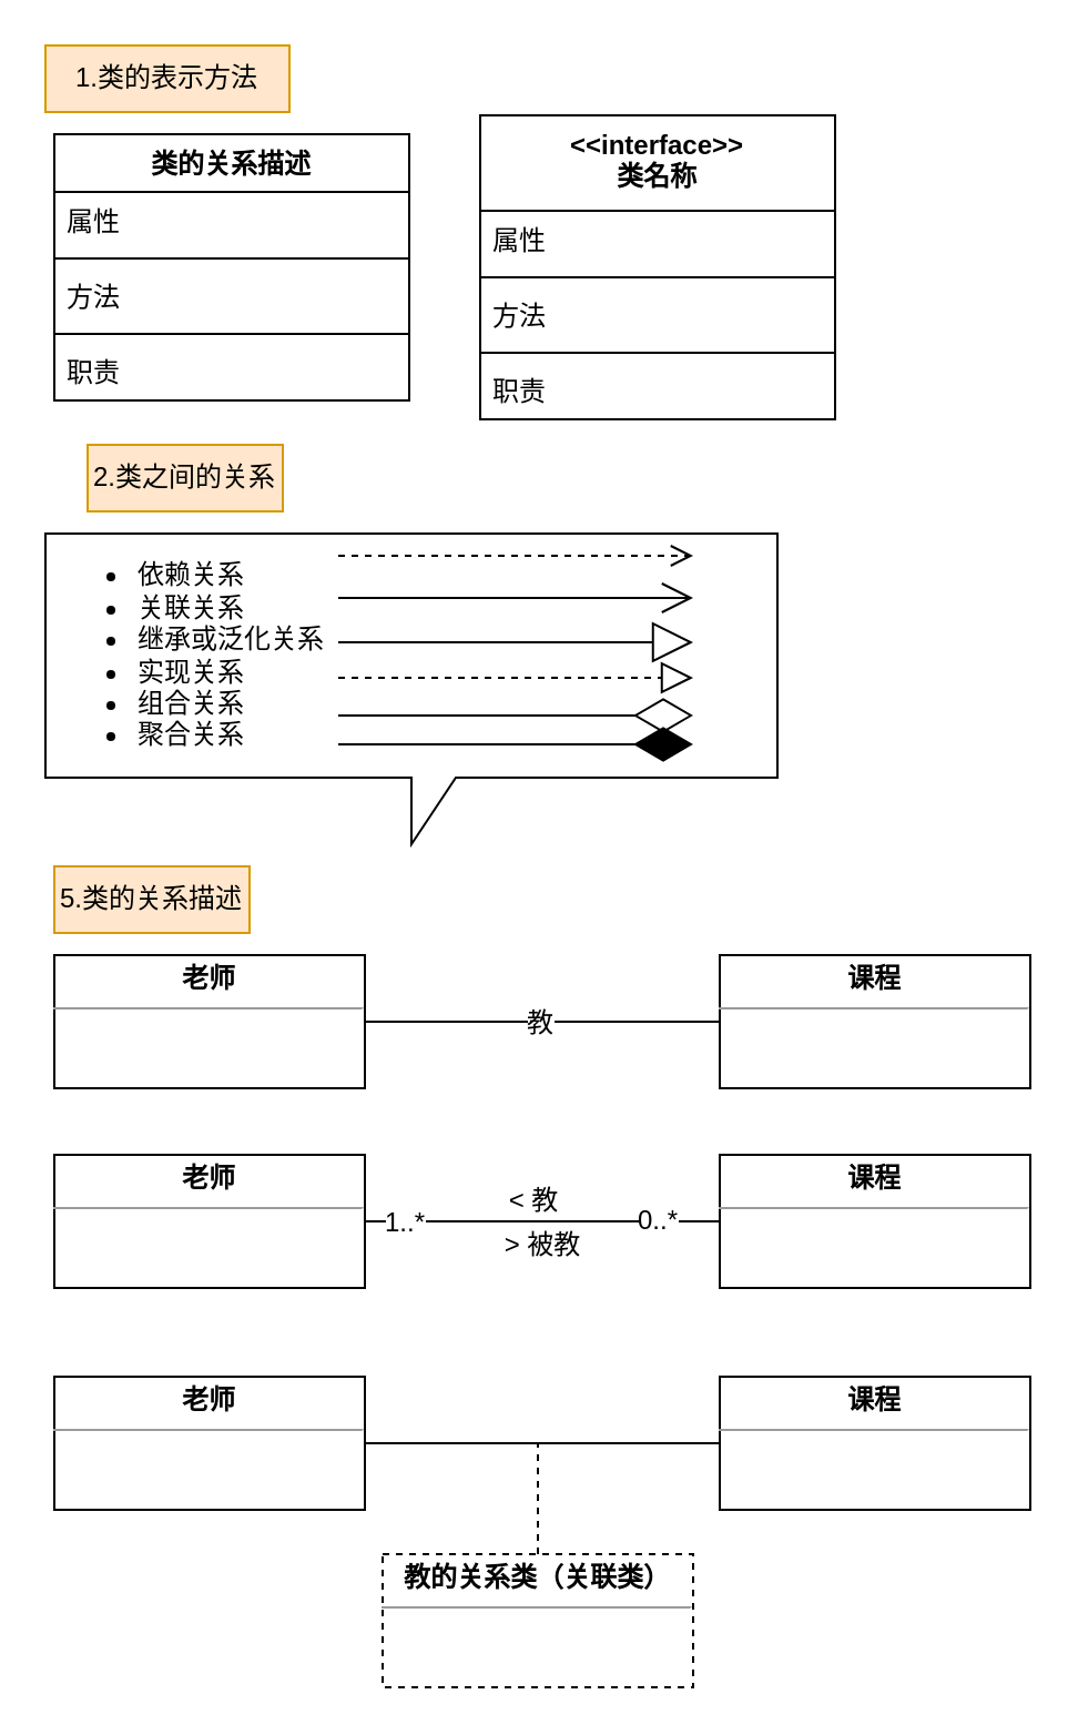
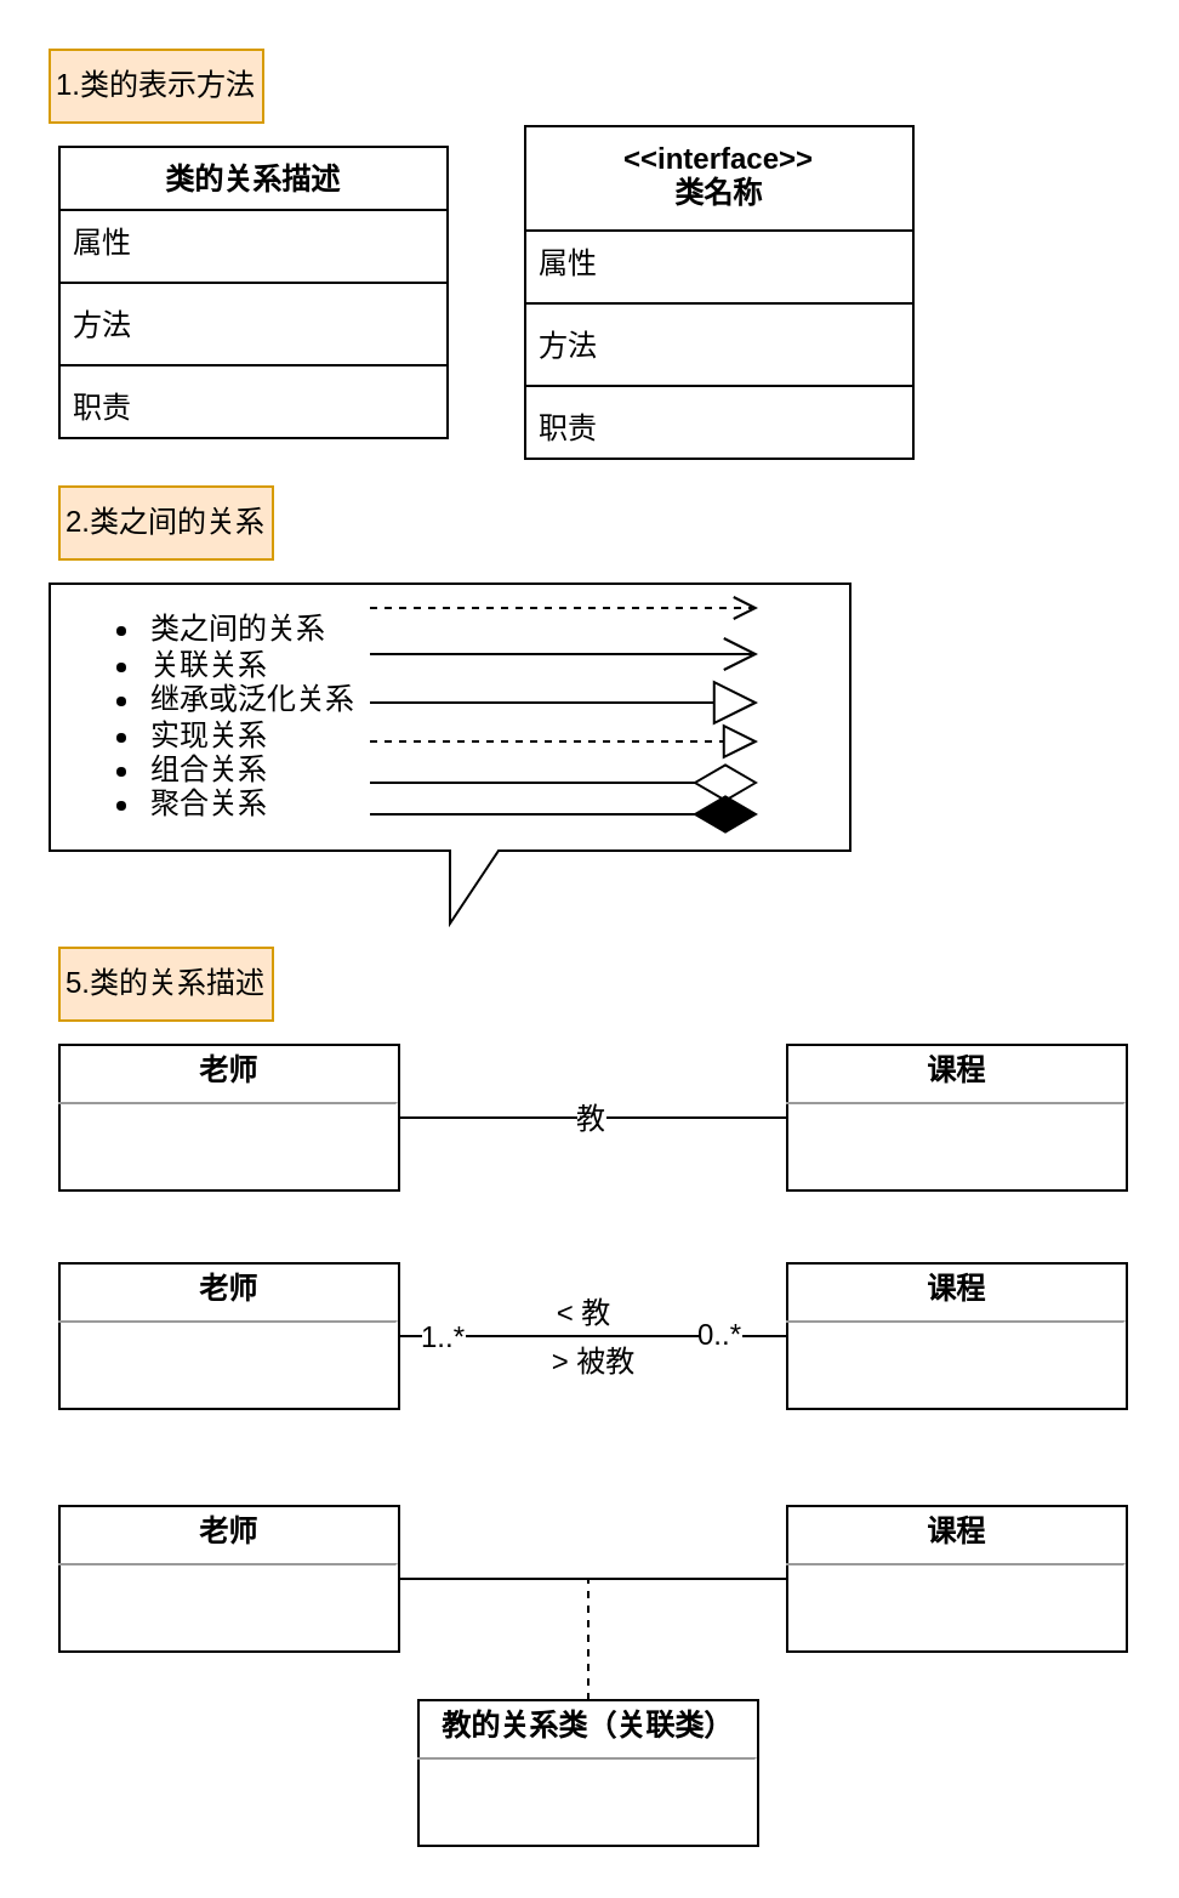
- <mxCell id="31" value="1.类的表示方法" style="text;html=1;strokeColor=#d79b00;fillColor=#ffe6cc;align=center;verticalAlign=middle;whiteSpace=wrap;rounded=0;" vertex="1" parent="1"><mxGeometry x="20" y="20" width="110" height="30" as="geometry" /></mxCell>
+ <mxCell id="31" value="1.类的表示方法" style="text;html=1;strokeColor=#d79b00;fillColor=#ffe6cc;align=center;verticalAlign=middle;whiteSpace=wrap;rounded=0;" vertex="1" parent="1"><mxGeometry x="20" y="20" width="88" height="30" as="geometry" /></mxCell>
- <mxCell id="33" value="&lt;span style=&quot;text-align: left&quot;&gt;2.类之间的关系&lt;/span&gt;" style="text;html=1;strokeColor=#d79b00;fillColor=#ffe6cc;align=center;verticalAlign=middle;whiteSpace=wrap;rounded=0;" vertex="1" parent="1"><mxGeometry x="39" y="200" width="88" height="30" as="geometry" /></mxCell>
+ <mxCell id="33" value="&lt;span style=&quot;text-align: left&quot;&gt;2.类之间的关系&lt;/span&gt;" style="text;html=1;strokeColor=#d79b00;fillColor=#ffe6cc;align=center;verticalAlign=middle;whiteSpace=wrap;rounded=0;" vertex="1" parent="1"><mxGeometry x="24" y="200" width="88" height="30" as="geometry" /></mxCell>
- <mxCell id="2" value="&lt;ul&gt;&lt;li&gt;&lt;span&gt;依赖关系&lt;/span&gt;&lt;/li&gt;&lt;li&gt;关联关系&lt;/li&gt;&lt;li&gt;继承或泛化关系&lt;/li&gt;&lt;li&gt;实现关系&lt;/li&gt;&lt;li&gt;组合关系&lt;/li&gt;&lt;li&gt;聚合关系&lt;/li&gt;&lt;/ul&gt;" style="shape=callout;whiteSpace=wrap;html=1;perimeter=calloutPerimeter;align=left;" vertex="1" parent="1"><mxGeometry x="20" y="240" width="330" height="140" as="geometry" /></mxCell>
+ <mxCell id="2" value="&lt;ul&gt;&lt;li&gt;&lt;span&gt;类之间的关系&lt;/span&gt;&lt;/li&gt;&lt;li&gt;关联关系&lt;/li&gt;&lt;li&gt;继承或泛化关系&lt;/li&gt;&lt;li&gt;实现关系&lt;/li&gt;&lt;li&gt;组合关系&lt;/li&gt;&lt;li&gt;聚合关系&lt;/li&gt;&lt;/ul&gt;" style="shape=callout;whiteSpace=wrap;html=1;perimeter=calloutPerimeter;align=left;" vertex="1" parent="1"><mxGeometry x="20" y="240" width="330" height="140" as="geometry" /></mxCell>
- <mxCell id="30" value="&lt;p style=&quot;margin: 0px ; margin-top: 4px ; text-align: center&quot;&gt;&lt;b&gt;教的关系类（关联类）&lt;/b&gt;&lt;/p&gt;&lt;hr size=&quot;1&quot;&gt;&lt;div style=&quot;height: 2px&quot;&gt;&lt;/div&gt;" style="verticalAlign=top;align=left;overflow=fill;fontSize=12;fontFamily=Helvetica;html=1;dashed=1;" vertex="1" parent="1"><mxGeometry x="172" y="700" width="140" height="60" as="geometry" /></mxCell>
+ <mxCell id="30" value="&lt;p style=&quot;margin: 0px ; margin-top: 4px ; text-align: center&quot;&gt;&lt;b&gt;教的关系类（关联类）&lt;/b&gt;&lt;/p&gt;&lt;hr size=&quot;1&quot;&gt;&lt;div style=&quot;height: 2px&quot;&gt;&lt;/div&gt;" style="verticalAlign=top;align=left;overflow=fill;fontSize=12;fontFamily=Helvetica;html=1;" vertex="1" parent="1"><mxGeometry x="172" y="700" width="140" height="60" as="geometry" /></mxCell>
